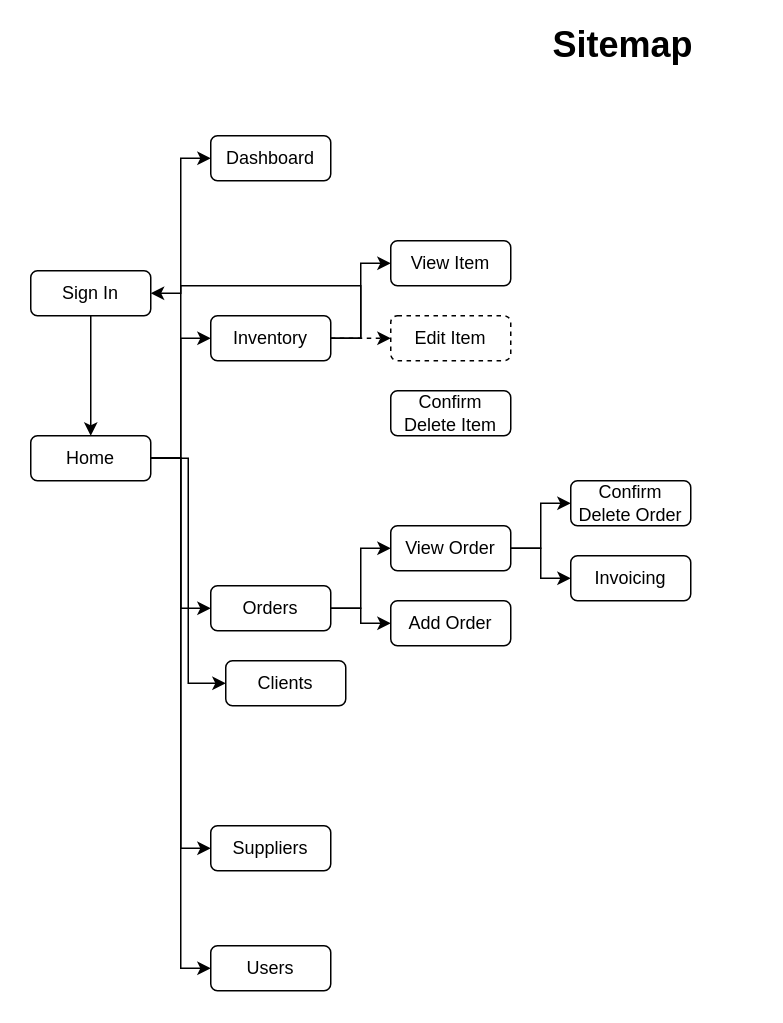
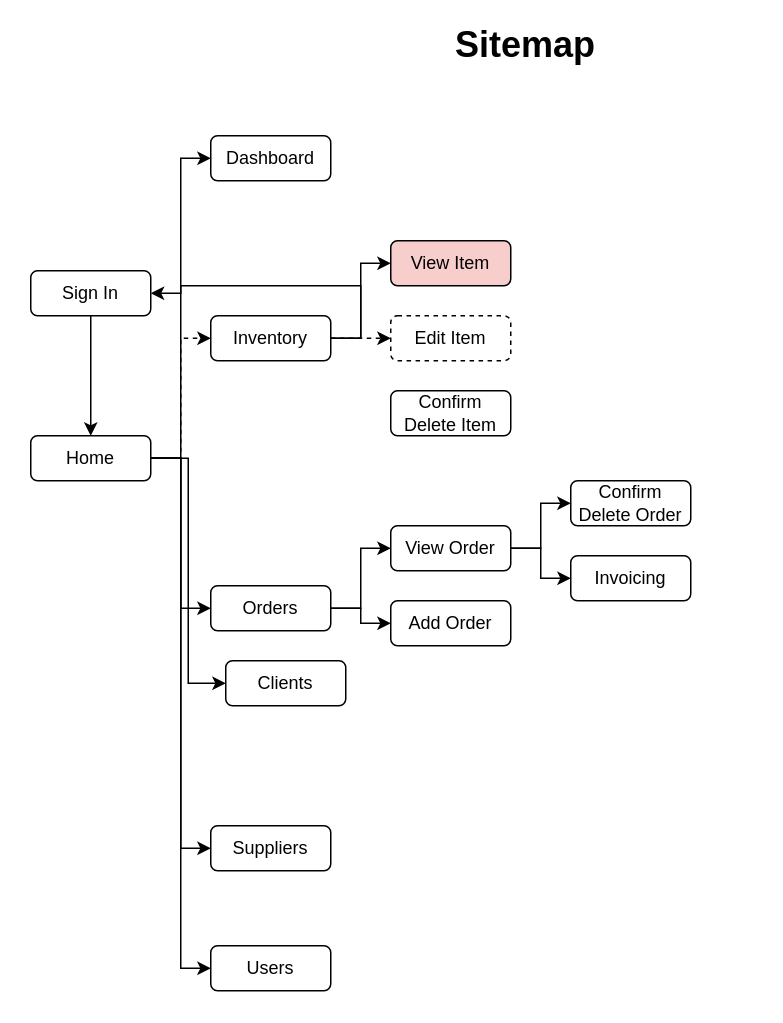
- <mxCell id="2" value="&lt;h1&gt;Sitemap&lt;/h1&gt;" style="text;html=1;strokeColor=none;fillColor=none;align=center;verticalAlign=middle;whiteSpace=wrap;rounded=0;" parent="1" vertex="1"><mxGeometry x="330" y="20" width="170" height="20" as="geometry" /></mxCell>
+ <mxCell id="2" value="&lt;h1&gt;Sitemap&lt;/h1&gt;" style="text;html=1;strokeColor=none;fillColor=none;align=center;verticalAlign=middle;whiteSpace=wrap;rounded=0;" parent="1" vertex="1"><mxGeometry x="265" y="20" width="170" height="20" as="geometry" /></mxCell>
- <mxCell id="7" value="View Item" style="rounded=1;whiteSpace=wrap;html=1;" parent="1" vertex="1"><mxGeometry x="260" y="160" width="80" height="30" as="geometry" /></mxCell>
+ <mxCell id="7" value="View Item" style="rounded=1;whiteSpace=wrap;html=1;fillColor=#f8cecc;" parent="1" vertex="1"><mxGeometry x="260" y="160" width="80" height="30" as="geometry" /></mxCell>
- <mxCell id="11" style="edgeStyle=orthogonalEdgeStyle;rounded=0;orthogonalLoop=1;jettySize=auto;html=1;exitX=1;exitY=0.5;exitDx=0;exitDy=0;entryX=0;entryY=0.5;entryDx=0;entryDy=0;" parent="1" source="17" target="6" edge="1"><mxGeometry relative="1" as="geometry" /></mxCell>
+ <mxCell id="11" style="edgeStyle=orthogonalEdgeStyle;rounded=0;orthogonalLoop=1;jettySize=auto;html=1;exitX=1;exitY=0.5;exitDx=0;exitDy=0;entryX=0;entryY=0.5;entryDx=0;entryDy=0;dashed=1;" parent="1" source="17" target="6" edge="1"><mxGeometry relative="1" as="geometry" /></mxCell>
